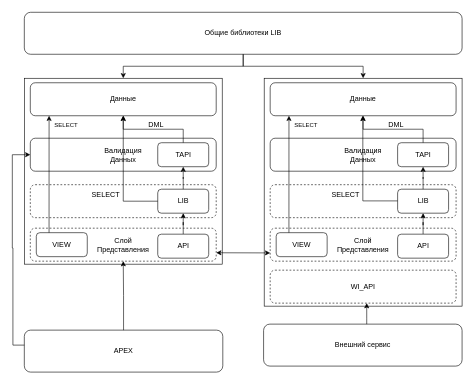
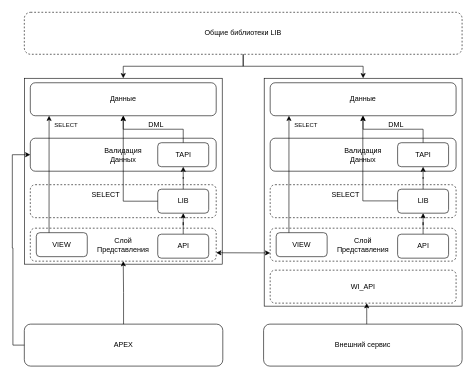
- <mxCell id="2" value="Общие библиотеки LIB" style="rounded=1;whiteSpace=wrap;html=1;strokeColor=default;fontFamily=Helvetica;fontSize=12;fontColor=default;fillColor=default;movable=1;resizable=1;rotatable=1;deletable=1;editable=1;locked=0;connectable=1;container=0;" parent="1" vertex="1"><mxGeometry x="40" y="20" width="730" height="70" as="geometry" /></mxCell>
+ <mxCell id="2" value="Общие библиотеки LIB" style="rounded=1;whiteSpace=wrap;html=1;strokeColor=default;fontFamily=Helvetica;fontSize=12;fontColor=default;fillColor=default;movable=1;resizable=1;rotatable=1;deletable=1;editable=1;locked=0;connectable=1;container=0;dashed=1;" parent="1" vertex="1"><mxGeometry x="40" y="20" width="730" height="70" as="geometry" /></mxCell>
- <mxCell id="3" value="APEX" style="rounded=1;whiteSpace=wrap;html=1;strokeColor=default;fontFamily=Helvetica;fontSize=12;fontColor=default;fillColor=default;movable=1;resizable=1;rotatable=1;deletable=1;editable=1;locked=0;connectable=1;container=0;" parent="1" vertex="1"><mxGeometry x="40" y="550" width="331" height="70" as="geometry" /></mxCell>
+ <mxCell id="3" value="APEX" style="rounded=1;whiteSpace=wrap;html=1;strokeColor=default;fontFamily=Helvetica;fontSize=12;fontColor=default;fillColor=default;movable=1;resizable=1;rotatable=1;deletable=1;editable=1;locked=0;connectable=1;container=0;" parent="1" vertex="1"><mxGeometry x="40" y="540" width="331" height="70" as="geometry" /></mxCell>
